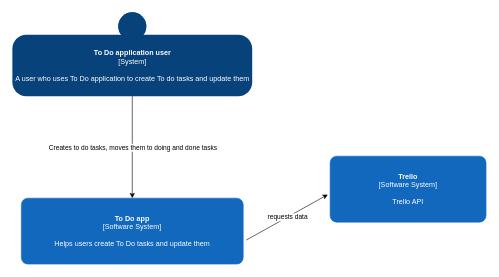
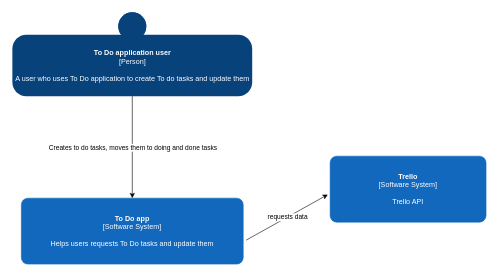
- <mxCell id="2" value="&lt;b&gt;To Do application user&lt;/b&gt;&lt;div&gt;[System]&lt;/div&gt;&lt;br&gt;&lt;div&gt;A user who uses To Do application to create To do tasks and update them&lt;/div&gt;" style="html=1;dashed=0;whitespace=wrap;fillColor=#08427b;strokeColor=none;fontColor=#ffffff;shape=mxgraph.c4.person;align=center;metaEdit=1;points=[[0.5,0,0],[1,0.5,0],[1,0.75,0],[0.75,1,0],[0.5,1,0],[0.25,1,0],[0,0.75,0],[0,0.5,0]];metaData={&quot;c4Type&quot;:{&quot;editable&quot;:false}};" parent="1" vertex="1"><mxGeometry x="20" y="20" width="400" height="140" as="geometry" /></mxCell>
+ <mxCell id="2" value="&lt;b&gt;To Do application user&lt;/b&gt;&lt;div&gt;[Person]&lt;/div&gt;&lt;br&gt;&lt;div&gt;A user who uses To Do application to create To do tasks and update them&lt;/div&gt;" style="html=1;dashed=0;whitespace=wrap;fillColor=#08427b;strokeColor=none;fontColor=#ffffff;shape=mxgraph.c4.person;align=center;metaEdit=1;points=[[0.5,0,0],[1,0.5,0],[1,0.75,0],[0.75,1,0],[0.5,1,0],[0.25,1,0],[0,0.75,0],[0,0.5,0]];metaData={&quot;c4Type&quot;:{&quot;editable&quot;:false}};" parent="1" vertex="1"><mxGeometry x="20" y="20" width="400" height="140" as="geometry" /></mxCell>
- <mxCell id="3" value="&lt;b&gt;To Do app&lt;/b&gt;&lt;div&gt;[Software System]&lt;/div&gt;&lt;br&gt;&lt;div&gt;Helps users create To Do tasks and update them&lt;/div&gt;" style="rounded=1;whiteSpace=wrap;html=1;labelBackgroundColor=none;fillColor=#1168BD;fontColor=#ffffff;align=center;arcSize=10;strokeColor=#1168BD;metaEdit=1;metaData={&quot;c4Type&quot;:{&quot;editable&quot;:false}};points=[[0.25,0,0],[0.5,0,0],[0.75,0,0],[1,0.25,0],[1,0.5,0],[1,0.75,0],[0.75,1,0],[0.5,1,0],[0.25,1,0],[0,0.75,0],[0,0.5,0],[0,0.25,0]];" parent="1" vertex="1"><mxGeometry x="35" y="330" width="370" height="110" as="geometry" /></mxCell>
+ <mxCell id="3" value="&lt;b&gt;To Do app&lt;/b&gt;&lt;div&gt;[Software System]&lt;/div&gt;&lt;br&gt;&lt;div&gt;Helps users requests To Do tasks and update them&lt;/div&gt;" style="rounded=1;whiteSpace=wrap;html=1;labelBackgroundColor=none;fillColor=#1168BD;fontColor=#ffffff;align=center;arcSize=10;strokeColor=#1168BD;metaEdit=1;metaData={&quot;c4Type&quot;:{&quot;editable&quot;:false}};points=[[0.25,0,0],[0.5,0,0],[0.75,0,0],[1,0.25,0],[1,0.5,0],[1,0.75,0],[0.75,1,0],[0.5,1,0],[0.25,1,0],[0,0.75,0],[0,0.5,0],[0,0.25,0]];" parent="1" vertex="1"><mxGeometry x="35" y="330" width="370" height="110" as="geometry" /></mxCell>
